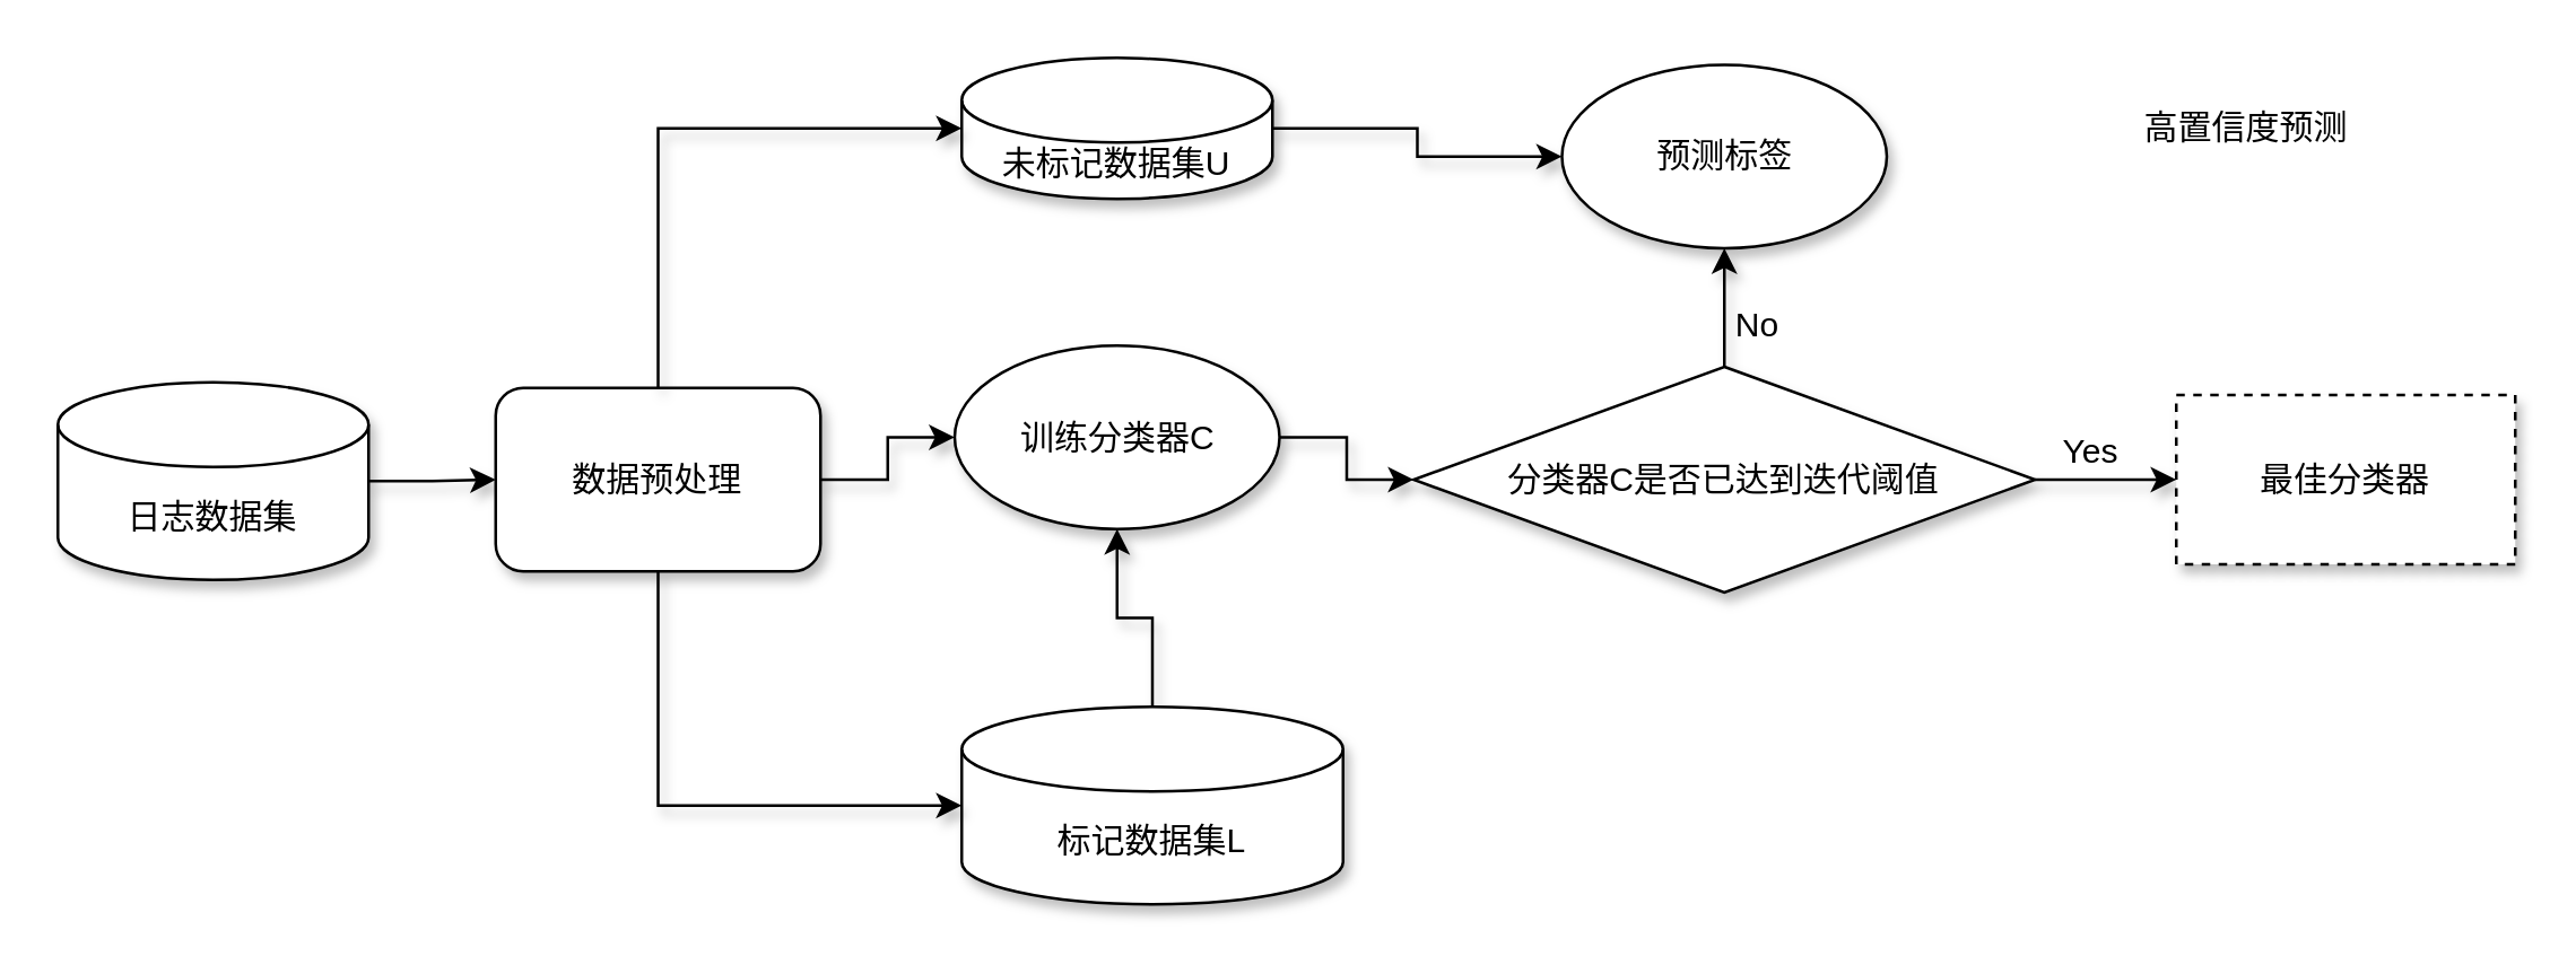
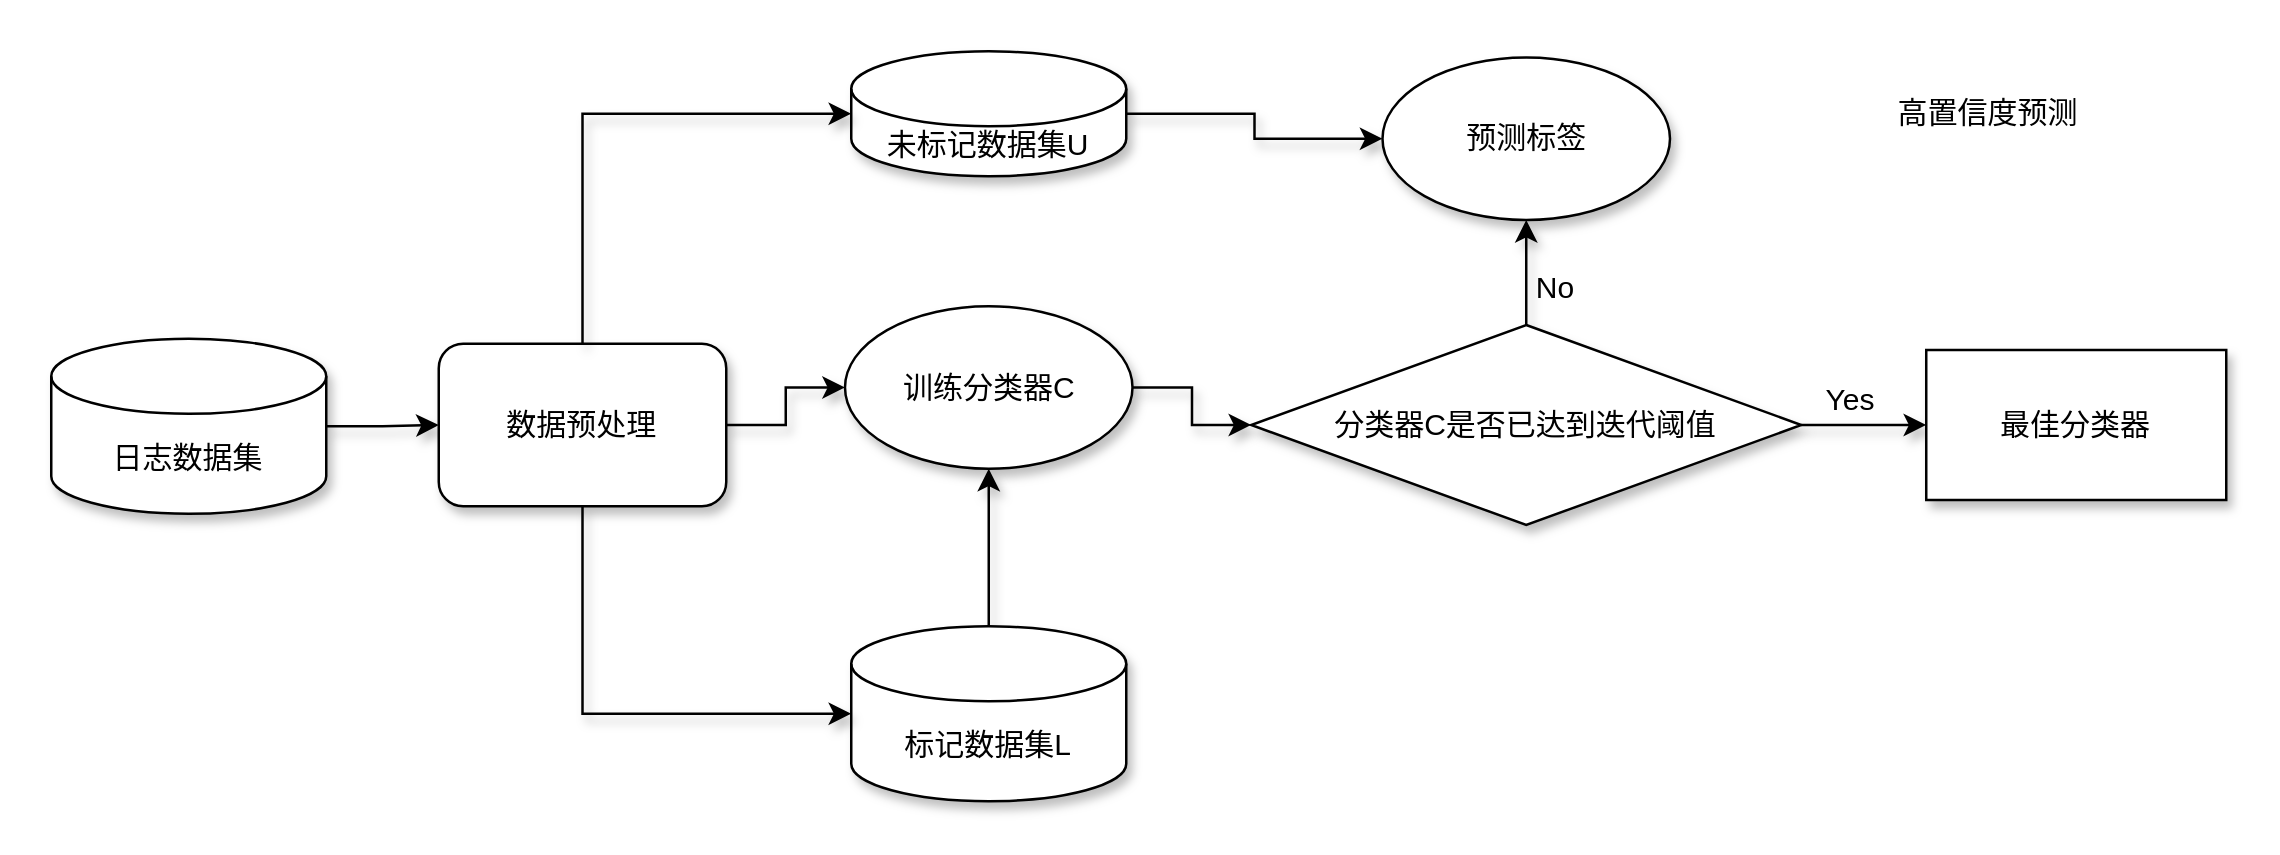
- <mxCell id="18" value="最佳分类器" style="rounded=0;whiteSpace=wrap;html=1;shadow=1;dashed=1;" vertex="1" parent="1"><mxGeometry x="770" y="139.5" width="120" height="60" as="geometry" /></mxCell>
+ <mxCell id="18" value="最佳分类器" style="rounded=0;whiteSpace=wrap;html=1;shadow=1;" vertex="1" parent="1"><mxGeometry x="770" y="139.5" width="120" height="60" as="geometry" /></mxCell>
- <mxCell id="12" value="标记数据集L" style="shape=cylinder3;whiteSpace=wrap;html=1;boundedLbl=1;backgroundOutline=1;size=15;shadow=1;" vertex="1" parent="1"><mxGeometry x="340" y="250" width="135" height="70" as="geometry" /></mxCell>
+ <mxCell id="12" value="标记数据集L" style="shape=cylinder3;whiteSpace=wrap;html=1;boundedLbl=1;backgroundOutline=1;size=15;shadow=1;" vertex="1" parent="1"><mxGeometry x="340" y="250" width="110" height="70" as="geometry" /></mxCell>
